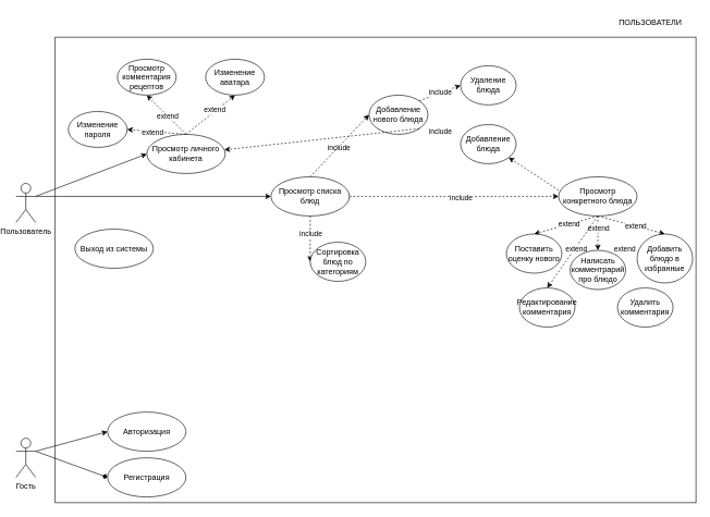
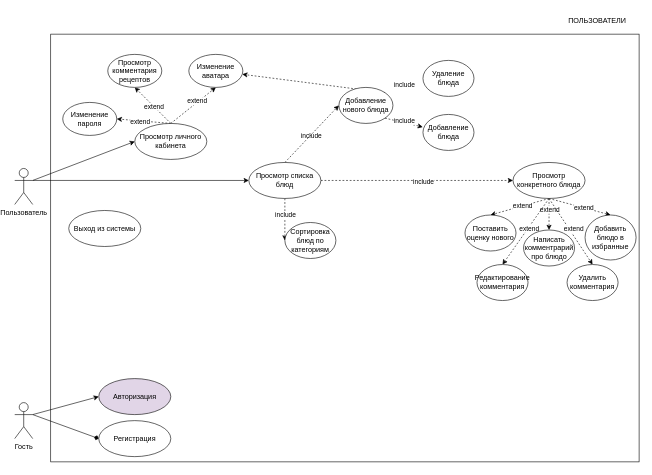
- <mxCell id="45" style="rounded=0;orthogonalLoop=1;jettySize=auto;html=1;exitX=1;exitY=0;exitDx=0;exitDy=0;entryX=0;entryY=0.5;entryDx=0;entryDy=0;dashed=1;" edge="1" parent="1" source="46" target="48"><mxGeometry relative="1" as="geometry" /></mxCell>
+ <mxCell id="45" style="rounded=0;orthogonalLoop=1;jettySize=auto;html=1;exitX=1;exitY=0;exitDx=0;exitDy=0;dashed=1;" edge="1" parent="1" source="46" target="41"><mxGeometry relative="1" as="geometry" /></mxCell>
- <mxCell id="50" style="rounded=0;orthogonalLoop=1;jettySize=auto;html=1;exitX=1;exitY=1;exitDx=0;exitDy=0;dashed=1;" edge="1" parent="1" source="46" target="37"><mxGeometry relative="1" as="geometry" /></mxCell>
+ <mxCell id="50" style="rounded=0;orthogonalLoop=1;jettySize=auto;html=1;exitX=1;exitY=1;exitDx=0;exitDy=0;entryX=-0.003;entryY=0.35;entryDx=0;entryDy=0;entryPerimeter=0;dashed=1;" edge="1" parent="1" source="46" target="49"><mxGeometry relative="1" as="geometry" /></mxCell>
- <mxCell id="26" style="rounded=0;orthogonalLoop=1;jettySize=auto;html=1;exitX=0.5;exitY=1;exitDx=0;exitDy=0;dashed=1;" edge="1" parent="1" source="27" target="49"><mxGeometry relative="1" as="geometry" /></mxCell>
+ <mxCell id="26" style="rounded=0;orthogonalLoop=1;jettySize=auto;html=1;exitX=0.5;exitY=1;exitDx=0;exitDy=0;entryX=0.5;entryY=0;entryDx=0;entryDy=0;dashed=1;" edge="1" parent="1" source="27" target="43"><mxGeometry relative="1" as="geometry" /></mxCell>
- <mxCell id="9" value="Авторизация" style="ellipse;whiteSpace=wrap;html=1;" parent="1" vertex="1"><mxGeometry x="160" y="630" width="120" height="60" as="geometry" /></mxCell>
+ <mxCell id="9" value="Авторизация" style="ellipse;whiteSpace=wrap;html=1;fillColor=#e1d5e7;" parent="1" vertex="1"><mxGeometry x="160" y="630" width="120" height="60" as="geometry" /></mxCell>
